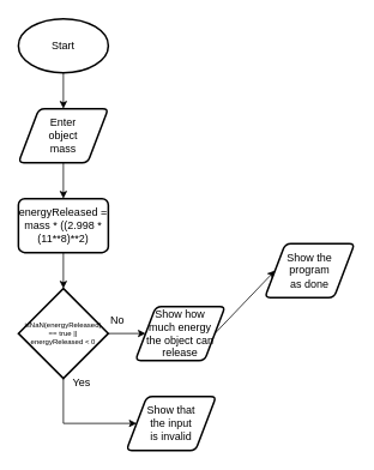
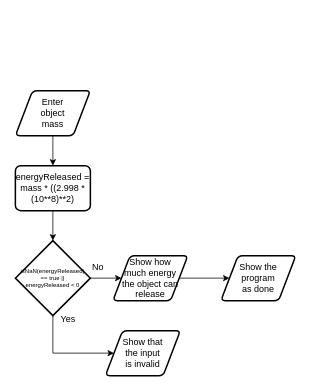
- <mxCell id="3" value="Start" style="strokeWidth=2;html=1;shape=mxgraph.flowchart.start_1;whiteSpace=wrap;" parent="1" vertex="1"><mxGeometry x="20" y="20" width="100" height="60" as="geometry" /></mxCell>
- <mxCell id="2" style="edgeStyle=none;html=1;entryX=0.5;entryY=0;entryDx=0;entryDy=0;" parent="1" source="3" target="5" edge="1"><mxGeometry relative="1" as="geometry" /></mxCell>
- <mxCell id="7" value="energyReleased = mass * ((2.998 * (11**8)**2)" style="rounded=1;whiteSpace=wrap;html=1;absoluteArcSize=1;arcSize=14;strokeWidth=2;" parent="1" vertex="1"><mxGeometry x="20" y="220" width="100" height="60" as="geometry" /></mxCell>
+ <mxCell id="7" value="energyReleased = mass * ((2.998 * (10**8)**2)" style="rounded=1;whiteSpace=wrap;html=1;absoluteArcSize=1;arcSize=14;strokeWidth=2;" parent="1" vertex="1"><mxGeometry x="20" y="220" width="100" height="60" as="geometry" /></mxCell>
- <mxCell id="10" value="Show the&lt;br&gt;program&lt;br&gt;as done" style="shape=parallelogram;html=1;strokeWidth=2;perimeter=parallelogramPerimeter;whiteSpace=wrap;rounded=1;arcSize=12;size=0.23;" parent="1" vertex="1"><mxGeometry x="294" y="270" width="100" height="60" as="geometry" /></mxCell>
+ <mxCell id="10" value="Show the&lt;br&gt;program&lt;br&gt;as done" style="shape=parallelogram;html=1;strokeWidth=2;perimeter=parallelogramPerimeter;whiteSpace=wrap;rounded=1;arcSize=12;size=0.23;" parent="1" vertex="1"><mxGeometry x="294" y="340" width="100" height="60" as="geometry" /></mxCell>
